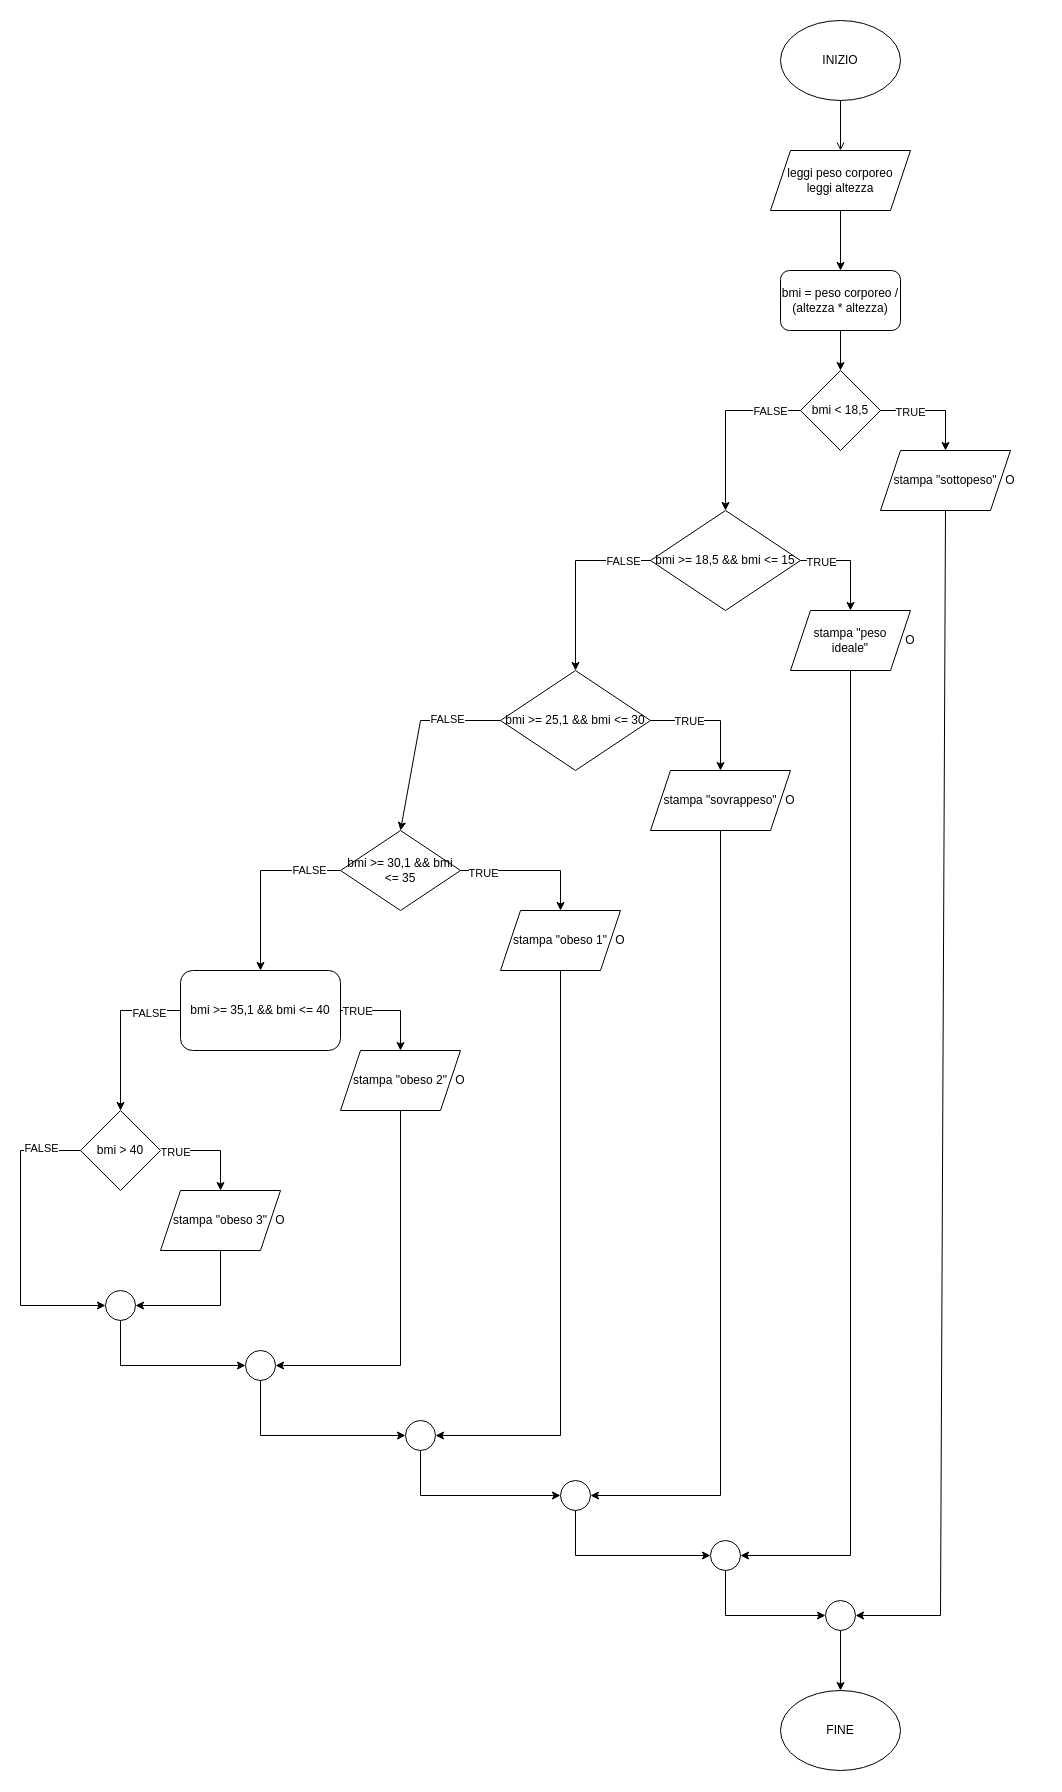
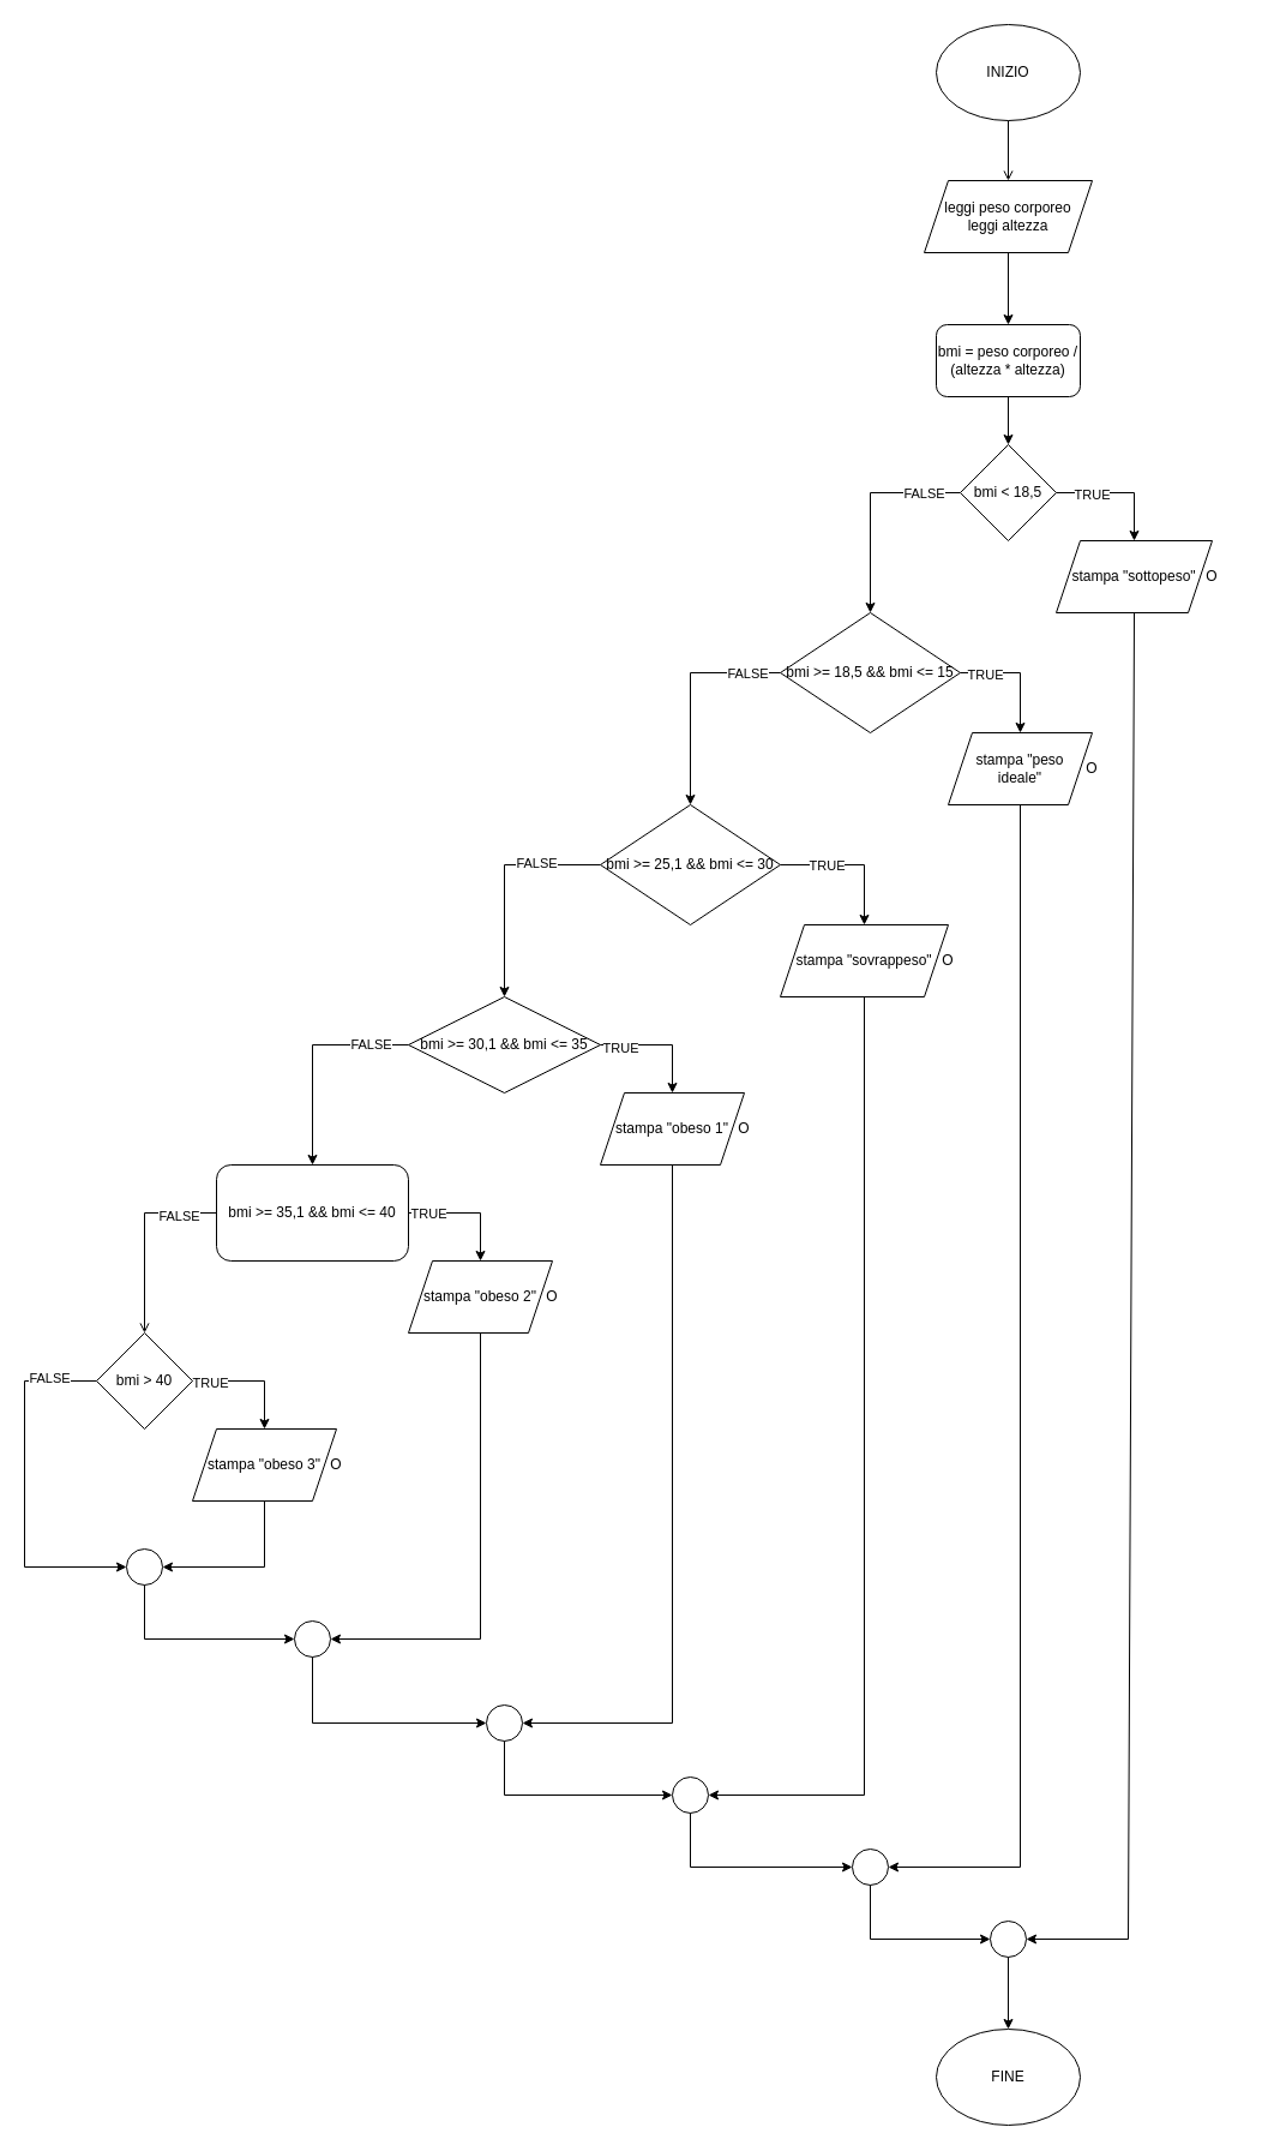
- <mxCell id="35" value="bmi &amp;gt;= 30,1 &amp;amp;&amp;amp; bmi &amp;lt;= 35" style="rhombus;whiteSpace=wrap;html=1;" vertex="1" parent="1"><mxGeometry x="340" y="830" width="120" height="80" as="geometry" /></mxCell>
+ <mxCell id="35" value="bmi &amp;gt;= 30,1 &amp;amp;&amp;amp; bmi &amp;lt;= 35" style="rhombus;whiteSpace=wrap;html=1;" vertex="1" parent="1"><mxGeometry x="340" y="830" width="160" height="80" as="geometry" /></mxCell>
- <mxCell id="51" value="" style="endArrow=classic;html=1;rounded=0;exitX=0;exitY=0.5;exitDx=0;exitDy=0;entryX=0.5;entryY=0;entryDx=0;entryDy=0;" edge="1" parent="1" source="43" target="53"><mxGeometry width="50" height="50" relative="1" as="geometry"><mxPoint x="280" y="1150" as="sourcePoint" /><mxPoint x="160" y="1140" as="targetPoint" /><Array as="points"><mxPoint x="120" y="1010" /></Array></mxGeometry></mxCell>
+ <mxCell id="51" value="" style="endArrow=open;html=1;rounded=0;exitX=0;exitY=0.5;exitDx=0;exitDy=0;entryX=0.5;entryY=0;entryDx=0;entryDy=0;" edge="1" parent="1" source="43" target="53"><mxGeometry width="50" height="50" relative="1" as="geometry"><mxPoint x="280" y="1150" as="sourcePoint" /><mxPoint x="160" y="1140" as="targetPoint" /><Array as="points"><mxPoint x="120" y="1010" /></Array></mxGeometry></mxCell>
